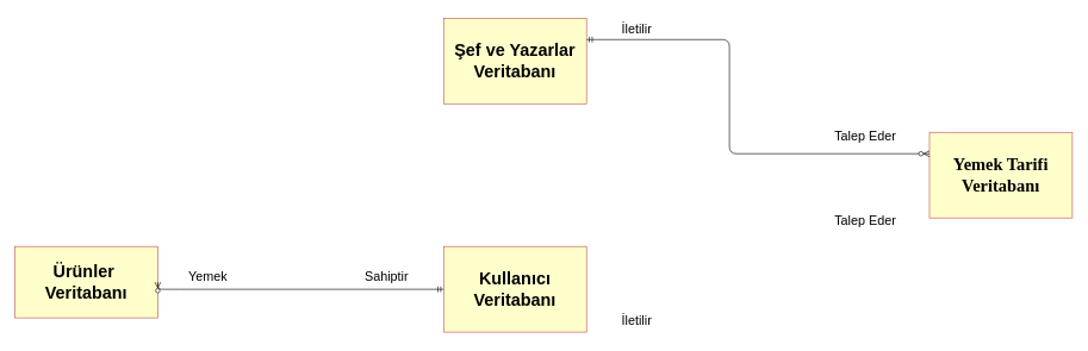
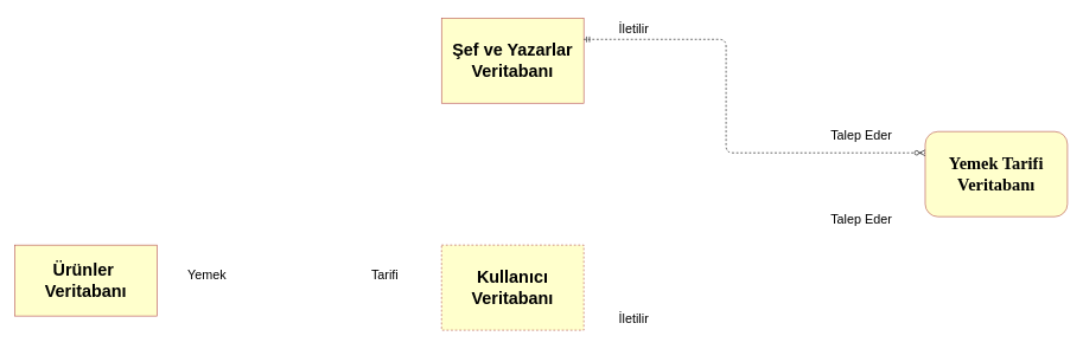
- <mxCell id="6" value="" style="edgeStyle=orthogonalEdgeStyle;html=1;endArrow=ERzeroToMany;startArrow=ERmandOne;labelBackgroundColor=none;fontFamily=Verdana;fontSize=14;entryX=0;entryY=0.25;entryDx=0;entryDy=0;exitX=1;exitY=0.25;exitDx=0;exitDy=0;" edge="1" parent="1" source="3" target="5"><mxGeometry width="100" height="100" relative="1" as="geometry"><mxPoint x="850" y="65" as="sourcePoint" /><mxPoint x="1190" y="223" as="targetPoint" /><Array as="points"><mxPoint x="1020" y="55" /><mxPoint x="1020" y="215" /></Array></mxGeometry></mxCell>
+ <mxCell id="6" value="" style="edgeStyle=orthogonalEdgeStyle;html=1;endArrow=ERzeroToMany;startArrow=ERmandOne;labelBackgroundColor=none;fontFamily=Verdana;fontSize=14;entryX=0;entryY=0.25;entryDx=0;entryDy=0;exitX=1;exitY=0.25;exitDx=0;exitDy=0;dashed=1;" edge="1" parent="1" source="3" target="5"><mxGeometry width="100" height="100" relative="1" as="geometry"><mxPoint x="850" y="65" as="sourcePoint" /><mxPoint x="1190" y="223" as="targetPoint" /><Array as="points"><mxPoint x="1020" y="55" /><mxPoint x="1020" y="215" /></Array></mxGeometry></mxCell>
- <mxCell id="5" value="&lt;h1&gt;&lt;font face=&quot;Verdana&quot;&gt;&lt;span style=&quot;font-size: 24px; text-wrap: nowrap;&quot;&gt;Yemek Tarifi&lt;br&gt;&lt;/span&gt;&lt;/font&gt;&lt;font face=&quot;Verdana&quot;&gt;&lt;span style=&quot;font-size: 24px; text-wrap: nowrap;&quot;&gt;Veritabanı&lt;/span&gt;&lt;/font&gt;&lt;/h1&gt;" style="rounded=0;whiteSpace=wrap;html=1;fillColor=#FFFFCC;strokeColor=#b85450;" parent="1" vertex="1"><mxGeometry x="1300" y="185" width="200" height="120" as="geometry" /></mxCell>
+ <mxCell id="5" value="&lt;h1&gt;&lt;font face=&quot;Verdana&quot;&gt;&lt;span style=&quot;font-size: 24px; text-wrap: nowrap;&quot;&gt;Yemek Tarifi&lt;br&gt;&lt;/span&gt;&lt;/font&gt;&lt;font face=&quot;Verdana&quot;&gt;&lt;span style=&quot;font-size: 24px; text-wrap: nowrap;&quot;&gt;Veritabanı&lt;/span&gt;&lt;/font&gt;&lt;/h1&gt;" style="whiteSpace=wrap;html=1;fillColor=#FFFFCC;strokeColor=#b85450;rounded=1;" parent="1" vertex="1"><mxGeometry x="1300" y="185" width="200" height="120" as="geometry" /></mxCell>
- <mxCell id="9" value="&lt;font style=&quot;font-size: 18px;&quot;&gt;Sahiptir&lt;/font&gt;" style="text;html=1;align=center;verticalAlign=middle;resizable=0;points=[];autosize=1;strokeColor=none;fillColor=none;" vertex="1" parent="1"><mxGeometry x="500" y="368" width="80" height="40" as="geometry" /></mxCell>
+ <mxCell id="9" value="&lt;font style=&quot;font-size: 18px;&quot;&gt;Tarifi&lt;/font&gt;" style="text;html=1;align=center;verticalAlign=middle;resizable=0;points=[];autosize=1;strokeColor=none;fillColor=none;" vertex="1" parent="1"><mxGeometry x="500" y="368" width="80" height="40" as="geometry" /></mxCell>
- <mxCell id="7" value="" style="edgeStyle=orthogonalEdgeStyle;html=1;endArrow=ERzeroToMany;startArrow=ERmandOne;labelBackgroundColor=none;fontFamily=Verdana;fontSize=14;exitX=0;exitY=0.5;exitDx=0;exitDy=0;entryX=1;entryY=0.5;entryDx=0;entryDy=0;" edge="1" parent="1" source="4" target="2"><mxGeometry width="100" height="100" relative="1" as="geometry"><mxPoint x="570" y="405" as="sourcePoint" /><mxPoint x="220" y="405" as="targetPoint" /><Array as="points"><mxPoint x="240" y="405" /><mxPoint x="240" y="405" /></Array></mxGeometry></mxCell>
- <mxCell id="4" value="&lt;h1&gt;&lt;span style=&quot;text-wrap: nowrap;&quot;&gt;&lt;font face=&quot;Helvetica&quot; style=&quot;font-size: 24px;&quot;&gt;&lt;b&gt;Kullanıcı&lt;br&gt;&lt;/b&gt;&lt;/font&gt;&lt;/span&gt;&lt;span style=&quot;font-size: 24px; text-wrap: nowrap;&quot;&gt;&lt;b&gt;Veritabanı&lt;/b&gt;&lt;/span&gt;&lt;/h1&gt;" style="rounded=0;whiteSpace=wrap;html=1;fillColor=#FFFFCC;strokeColor=#b85450;" parent="1" vertex="1"><mxGeometry x="620" y="345" width="200" height="120" as="geometry" /></mxCell>
+ <mxCell id="4" value="&lt;h1&gt;&lt;span style=&quot;text-wrap: nowrap;&quot;&gt;&lt;font face=&quot;Helvetica&quot; style=&quot;font-size: 24px;&quot;&gt;&lt;b&gt;Kullanıcı&lt;br&gt;&lt;/b&gt;&lt;/font&gt;&lt;/span&gt;&lt;span style=&quot;font-size: 24px; text-wrap: nowrap;&quot;&gt;&lt;b&gt;Veritabanı&lt;/b&gt;&lt;/span&gt;&lt;/h1&gt;" style="rounded=0;whiteSpace=wrap;html=1;fillColor=#FFFFCC;strokeColor=#b85450;dashed=1;" parent="1" vertex="1"><mxGeometry x="620" y="345" width="200" height="120" as="geometry" /></mxCell>
